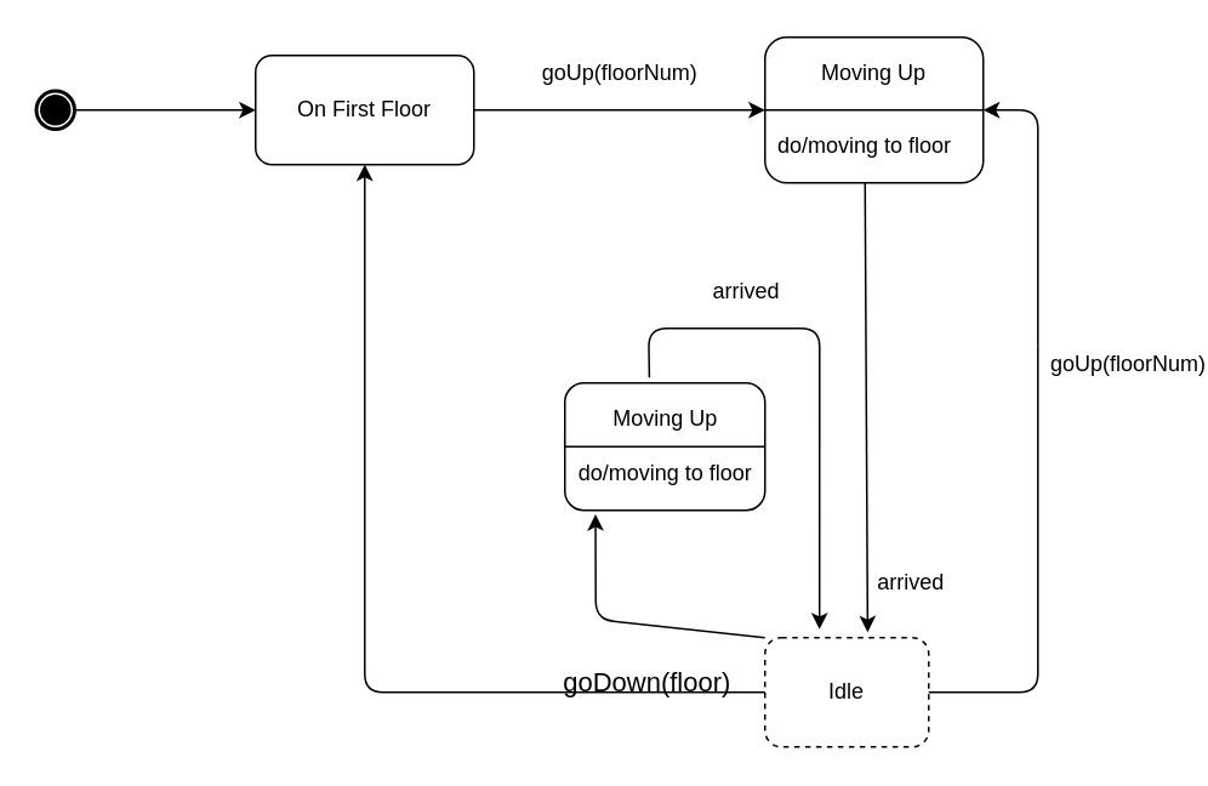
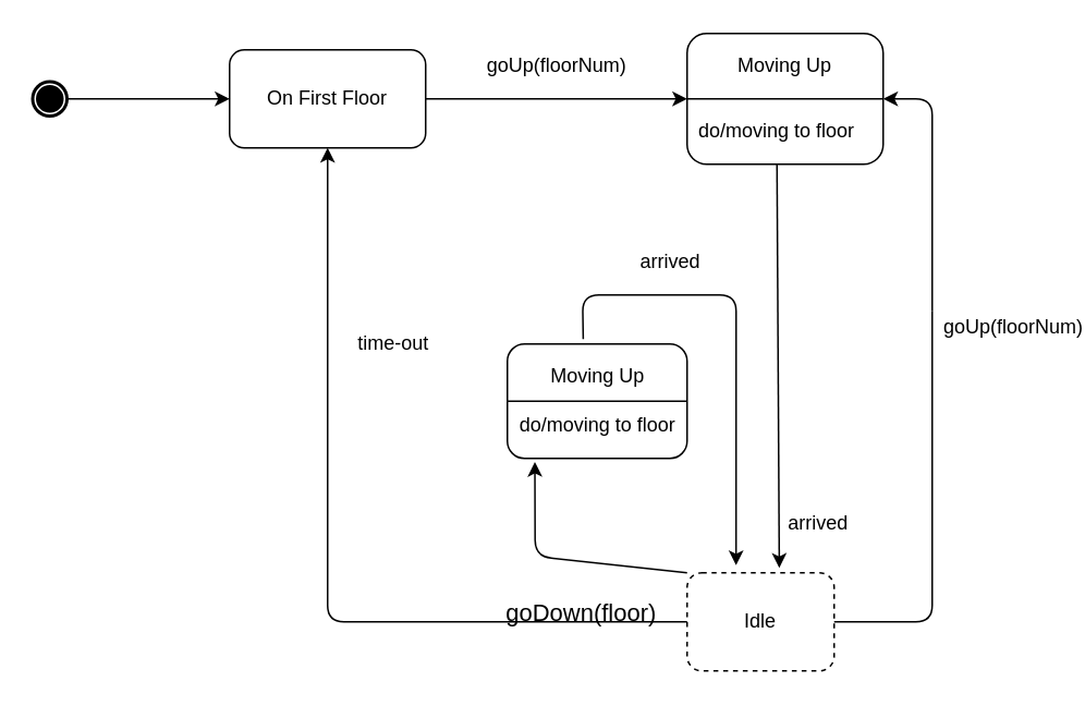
+ <mxCell id="16" value="time-out" style="text;html=1;align=center;verticalAlign=middle;resizable=0;points=[];autosize=1;" vertex="1" parent="1"><mxGeometry x="210" y="200" width="60" height="20" as="geometry" /></mxCell>
